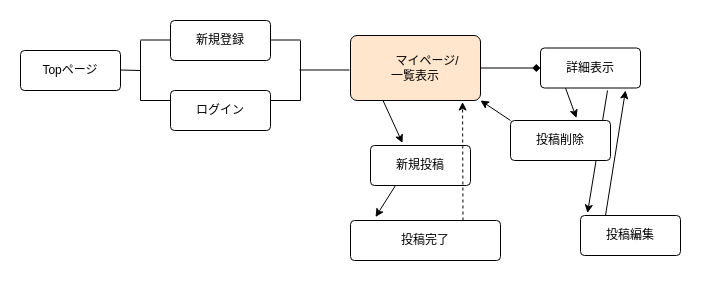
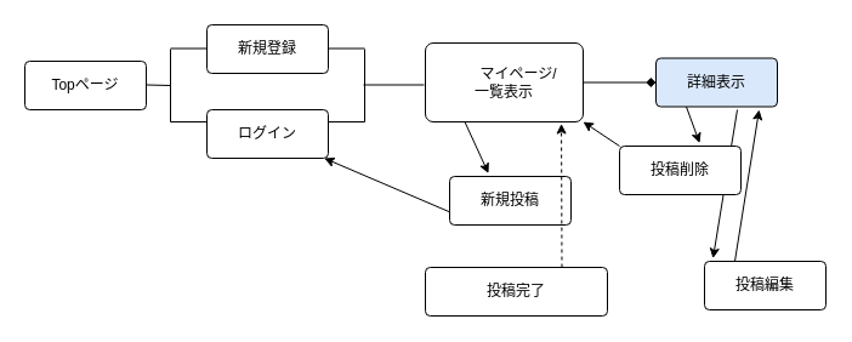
- <mxCell id="6" value="　　マイページ/　　　　一覧表示" style="rounded=1;arcSize=10;whiteSpace=wrap;html=1;align=center;fillColor=#ffe6cc;" vertex="1" parent="1"><mxGeometry x="350" y="35" width="130" height="65" as="geometry" /></mxCell>
+ <mxCell id="6" value="　　マイページ/　　　　一覧表示" style="rounded=1;arcSize=10;whiteSpace=wrap;html=1;align=center;" vertex="1" parent="1"><mxGeometry x="350" y="35" width="130" height="65" as="geometry" /></mxCell>
- <mxCell id="14" value="詳細表示" style="rounded=1;arcSize=10;whiteSpace=wrap;html=1;align=center;" vertex="1" parent="1"><mxGeometry x="540" y="47.5" width="100" height="40" as="geometry" /></mxCell>
+ <mxCell id="14" value="詳細表示" style="rounded=1;arcSize=10;whiteSpace=wrap;html=1;align=center;fillColor=#dae8fc;" vertex="1" parent="1"><mxGeometry x="540" y="47.5" width="100" height="40" as="geometry" /></mxCell>
- <mxCell id="8" style="edgeStyle=none;html=1;exitX=0.25;exitY=1;exitDx=0;exitDy=0;entryX=0.167;entryY=-0.087;entryDx=0;entryDy=0;entryPerimeter=0;" edge="1" parent="1" source="9" target="11"><mxGeometry relative="1" as="geometry" /></mxCell>
+ <mxCell id="8" style="edgeStyle=none;html=1;exitX=0.25;exitY=1;exitDx=0;exitDy=0;" edge="1" parent="1" source="9" target="3"><mxGeometry relative="1" as="geometry" /></mxCell>
